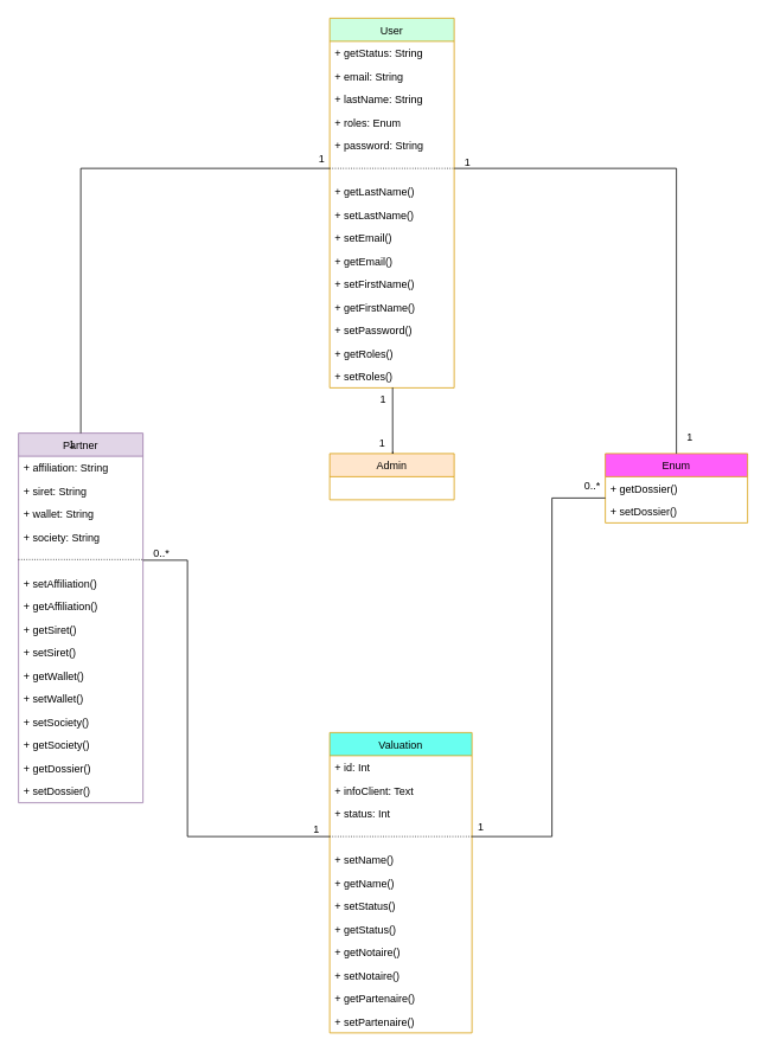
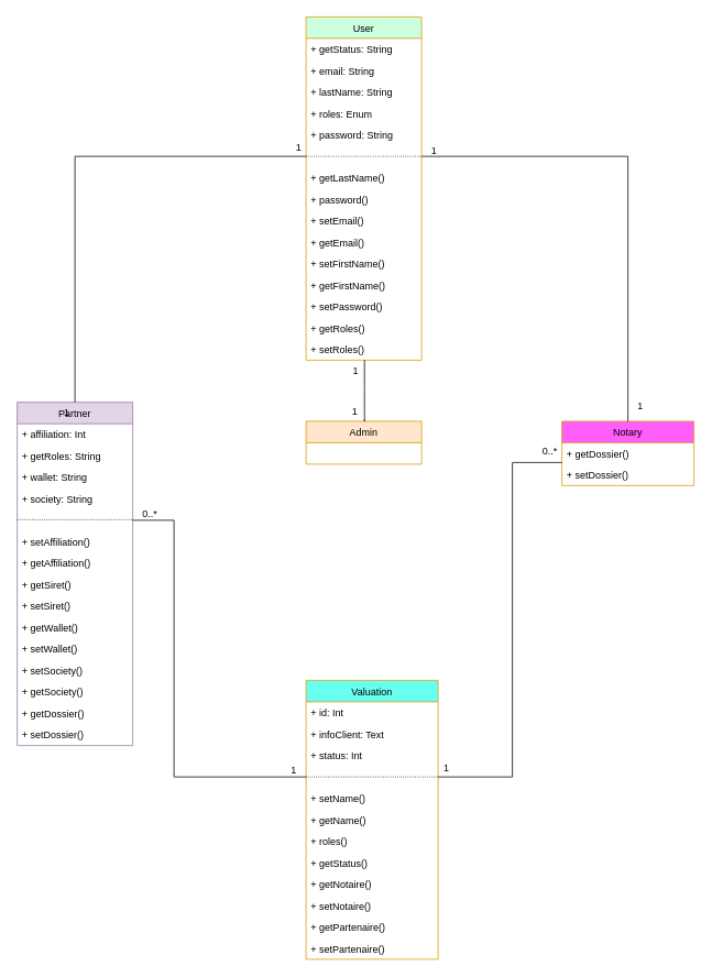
- <mxCell id="52" value="+ setLastName()" style="text;strokeColor=none;fillColor=none;align=left;verticalAlign=top;spacingLeft=4;spacingRight=4;overflow=hidden;rotatable=0;points=[[0,0.5],[1,0.5]];portConstraint=eastwest;" parent="44" vertex="1"><mxGeometry y="208" width="140" height="26" as="geometry" /></mxCell>
+ <mxCell id="52" value="+ password()" style="text;strokeColor=none;fillColor=none;align=left;verticalAlign=top;spacingLeft=4;spacingRight=4;overflow=hidden;rotatable=0;points=[[0,0.5],[1,0.5]];portConstraint=eastwest;" parent="44" vertex="1"><mxGeometry y="208" width="140" height="26" as="geometry" /></mxCell>
- <mxCell id="4" value="Enum" style="swimlane;fontStyle=0;childLayout=stackLayout;horizontal=1;startSize=26;horizontalStack=0;resizeParent=1;resizeParentMax=0;resizeLast=0;collapsible=1;marginBottom=0;strokeWidth=1;fillColor=#FF5EFA;strokeColor=#d79b00;fontColor=#000000;" parent="1" vertex="1"><mxGeometry x="680" y="510" width="160" height="78" as="geometry" /></mxCell>
+ <mxCell id="4" value="Notary" style="swimlane;fontStyle=0;childLayout=stackLayout;horizontal=1;startSize=26;horizontalStack=0;resizeParent=1;resizeParentMax=0;resizeLast=0;collapsible=1;marginBottom=0;strokeWidth=1;fillColor=#FF5EFA;strokeColor=#d79b00;fontColor=#000000;" parent="1" vertex="1"><mxGeometry x="680" y="510" width="160" height="78" as="geometry" /></mxCell>
- <mxCell id="8" value="+ affiliation: String" style="text;strokeColor=none;fillColor=none;align=left;verticalAlign=top;spacingLeft=4;spacingRight=4;overflow=hidden;rotatable=0;points=[[0,0.5],[1,0.5]];portConstraint=eastwest;" parent="7" vertex="1"><mxGeometry y="26" width="140" height="26" as="geometry" /></mxCell>
+ <mxCell id="8" value="+ affiliation: Int" style="text;strokeColor=none;fillColor=none;align=left;verticalAlign=top;spacingLeft=4;spacingRight=4;overflow=hidden;rotatable=0;points=[[0,0.5],[1,0.5]];portConstraint=eastwest;" parent="7" vertex="1"><mxGeometry y="26" width="140" height="26" as="geometry" /></mxCell>
- <mxCell id="9" value="+ siret: String" style="text;strokeColor=none;fillColor=none;align=left;verticalAlign=top;spacingLeft=4;spacingRight=4;overflow=hidden;rotatable=0;points=[[0,0.5],[1,0.5]];portConstraint=eastwest;" parent="7" vertex="1"><mxGeometry y="52" width="140" height="26" as="geometry" /></mxCell>
+ <mxCell id="9" value="+ getRoles: String" style="text;strokeColor=none;fillColor=none;align=left;verticalAlign=top;spacingLeft=4;spacingRight=4;overflow=hidden;rotatable=0;points=[[0,0.5],[1,0.5]];portConstraint=eastwest;" parent="7" vertex="1"><mxGeometry y="52" width="140" height="26" as="geometry" /></mxCell>
- <mxCell id="32" value="+ setStatus()" style="text;strokeColor=none;fillColor=none;align=left;verticalAlign=top;spacingLeft=4;spacingRight=4;overflow=hidden;rotatable=0;points=[[0,0.5],[1,0.5]];portConstraint=eastwest;" parent="24" vertex="1"><mxGeometry y="182" width="160" height="26" as="geometry" /></mxCell>
+ <mxCell id="32" value="+ roles()" style="text;strokeColor=none;fillColor=none;align=left;verticalAlign=top;spacingLeft=4;spacingRight=4;overflow=hidden;rotatable=0;points=[[0,0.5],[1,0.5]];portConstraint=eastwest;" parent="24" vertex="1"><mxGeometry y="182" width="160" height="26" as="geometry" /></mxCell>
